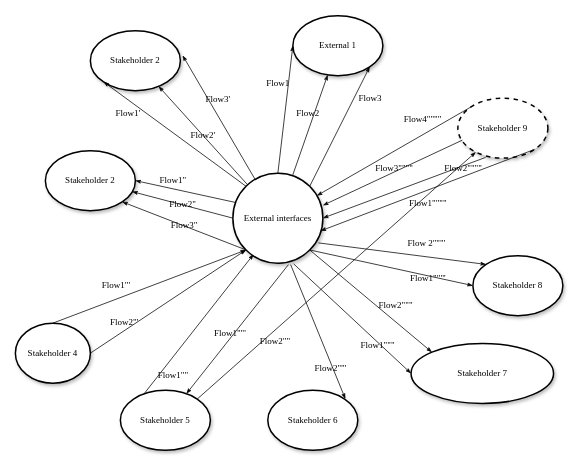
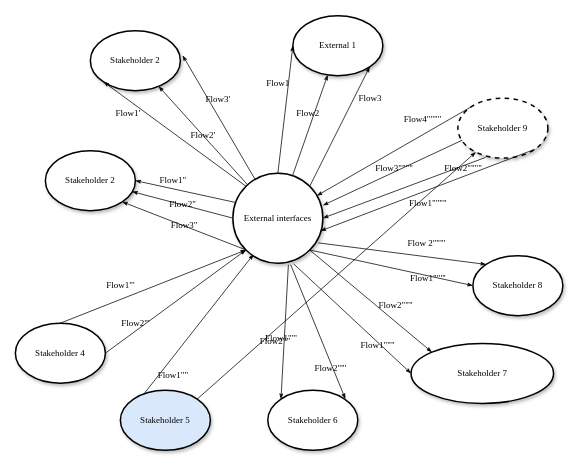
- <mxCell id="27" value="Flow1&quot;&quot;'" style="edgeStyle=none;rounded=1;html=1;labelBackgroundColor=none;startArrow=none;startFill=0;startSize=5;endArrow=classicThin;endFill=1;endSize=5;jettySize=auto;orthogonalLoop=1;strokeColor=#000000;strokeWidth=1;fontFamily=Verdana;fontSize=12;exitX=0.617;exitY=1.017;exitDx=0;exitDy=0;exitPerimeter=0;" parent="1" source="4" target="29" edge="1"><mxGeometry x="0.096" y="-4" relative="1" as="geometry"><mxPoint x="200" y="413.53" as="sourcePoint" /><mxPoint x="384.144" y="541.286" as="targetPoint" /><mxPoint x="-1" as="offset" /></mxGeometry></mxCell>
+ <mxCell id="27" value="Flow1&quot;&quot;'" style="edgeStyle=none;rounded=1;html=1;labelBackgroundColor=none;startArrow=none;startFill=0;startSize=5;endArrow=classicThin;endFill=1;endSize=5;jettySize=auto;orthogonalLoop=1;strokeColor=#000000;strokeWidth=1;fontFamily=Verdana;fontSize=12;exitX=0.617;exitY=1.017;exitDx=0;exitDy=0;entryX=0;entryY=0;entryDx=0;entryDy=0;exitPerimeter=0;" parent="1" source="4" target="26" edge="1"><mxGeometry x="0.096" y="-4" relative="1" as="geometry"><mxPoint x="200" y="413.53" as="sourcePoint" /><mxPoint x="384.144" y="541.286" as="targetPoint" /><mxPoint x="-1" as="offset" /></mxGeometry></mxCell>
- <mxCell id="32" value="Stakeholder 4" style="ellipse;whiteSpace=wrap;html=1;rounded=1;shadow=1;comic=0;labelBackgroundColor=none;strokeWidth=2;fontFamily=Verdana;fontSize=12;align=center;" parent="1" vertex="1"><mxGeometry x="20" y="430" width="100" height="80" as="geometry" /></mxCell>
+ <mxCell id="32" value="Stakeholder 4" style="ellipse;whiteSpace=wrap;html=1;rounded=1;shadow=1;comic=0;labelBackgroundColor=none;strokeWidth=2;fontFamily=Verdana;fontSize=12;align=center;" parent="1" vertex="1"><mxGeometry x="20" y="430" width="120" height="80" as="geometry" /></mxCell>
- <mxCell id="29" value="Stakeholder 5" style="ellipse;whiteSpace=wrap;html=1;rounded=1;shadow=1;comic=0;labelBackgroundColor=none;strokeWidth=2;fontFamily=Verdana;fontSize=12;align=center;" parent="1" vertex="1"><mxGeometry x="160" y="519.57" width="120" height="80" as="geometry" /></mxCell>
+ <mxCell id="29" value="Stakeholder 5" style="ellipse;whiteSpace=wrap;html=1;rounded=1;shadow=1;comic=0;labelBackgroundColor=none;strokeWidth=2;fontFamily=Verdana;fontSize=12;align=center;fillColor=#dae8fc;" parent="1" vertex="1"><mxGeometry x="160" y="519.57" width="120" height="80" as="geometry" /></mxCell>
